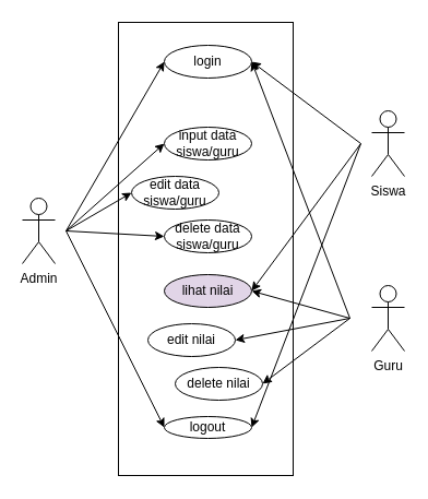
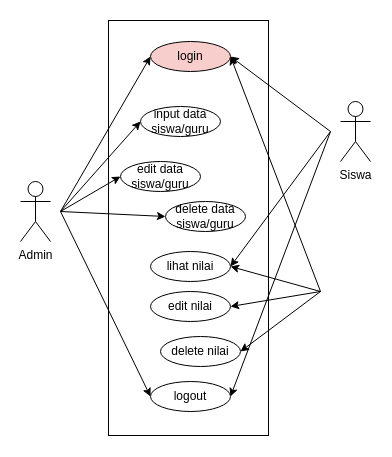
- <mxCell id="5" value="login" style="ellipse;whiteSpace=wrap;html=1;" vertex="1" parent="1"><mxGeometry x="150" y="41" width="80" height="30" as="geometry" /></mxCell>
+ <mxCell id="5" value="login" style="ellipse;whiteSpace=wrap;html=1;fillColor=#f8cecc;" vertex="1" parent="1"><mxGeometry x="150" y="41" width="80" height="30" as="geometry" /></mxCell>
- <mxCell id="6" value="input data siswa/guru" style="ellipse;whiteSpace=wrap;html=1;" vertex="1" parent="1"><mxGeometry x="150" y="116" width="80" height="30" as="geometry" /></mxCell>
+ <mxCell id="6" value="input data siswa/guru" style="ellipse;whiteSpace=wrap;html=1;" vertex="1" parent="1"><mxGeometry x="140" y="106" width="80" height="30" as="geometry" /></mxCell>
- <mxCell id="12" value="delete&amp;nbsp;data siswa/guru" style="ellipse;whiteSpace=wrap;html=1;" vertex="1" parent="1"><mxGeometry x="150" y="201" width="80" height="30" as="geometry" /></mxCell>
+ <mxCell id="12" value="delete&amp;nbsp;data siswa/guru" style="ellipse;whiteSpace=wrap;html=1;" vertex="1" parent="1"><mxGeometry x="165" y="201" width="80" height="30" as="geometry" /></mxCell>
- <mxCell id="7" value="lihat nilai" style="ellipse;whiteSpace=wrap;html=1;fillColor=#e1d5e7;" vertex="1" parent="1"><mxGeometry x="150" y="251" width="80" height="30" as="geometry" /></mxCell>
+ <mxCell id="7" value="lihat nilai" style="ellipse;whiteSpace=wrap;html=1;" vertex="1" parent="1"><mxGeometry x="150" y="251" width="80" height="30" as="geometry" /></mxCell>
- <mxCell id="3" value="Guru" style="shape=umlActor;verticalLabelPosition=bottom;verticalAlign=top;html=1;outlineConnect=0;" vertex="1" parent="1"><mxGeometry x="340" y="261" width="30" height="60" as="geometry" /></mxCell>
- <mxCell id="8" value="edit nilai" style="ellipse;whiteSpace=wrap;html=1;" vertex="1" parent="1"><mxGeometry x="135" y="296" width="80" height="30" as="geometry" /></mxCell>
+ <mxCell id="8" value="edit nilai" style="ellipse;whiteSpace=wrap;html=1;" vertex="1" parent="1"><mxGeometry x="150" y="291" width="80" height="30" as="geometry" /></mxCell>
- <mxCell id="10" value="logout" style="ellipse;whiteSpace=wrap;html=1;" vertex="1" parent="1"><mxGeometry x="150" y="381" width="80" height="20" as="geometry" /></mxCell>
+ <mxCell id="10" value="logout" style="ellipse;whiteSpace=wrap;html=1;" vertex="1" parent="1"><mxGeometry x="150" y="381" width="80" height="30" as="geometry" /></mxCell>
